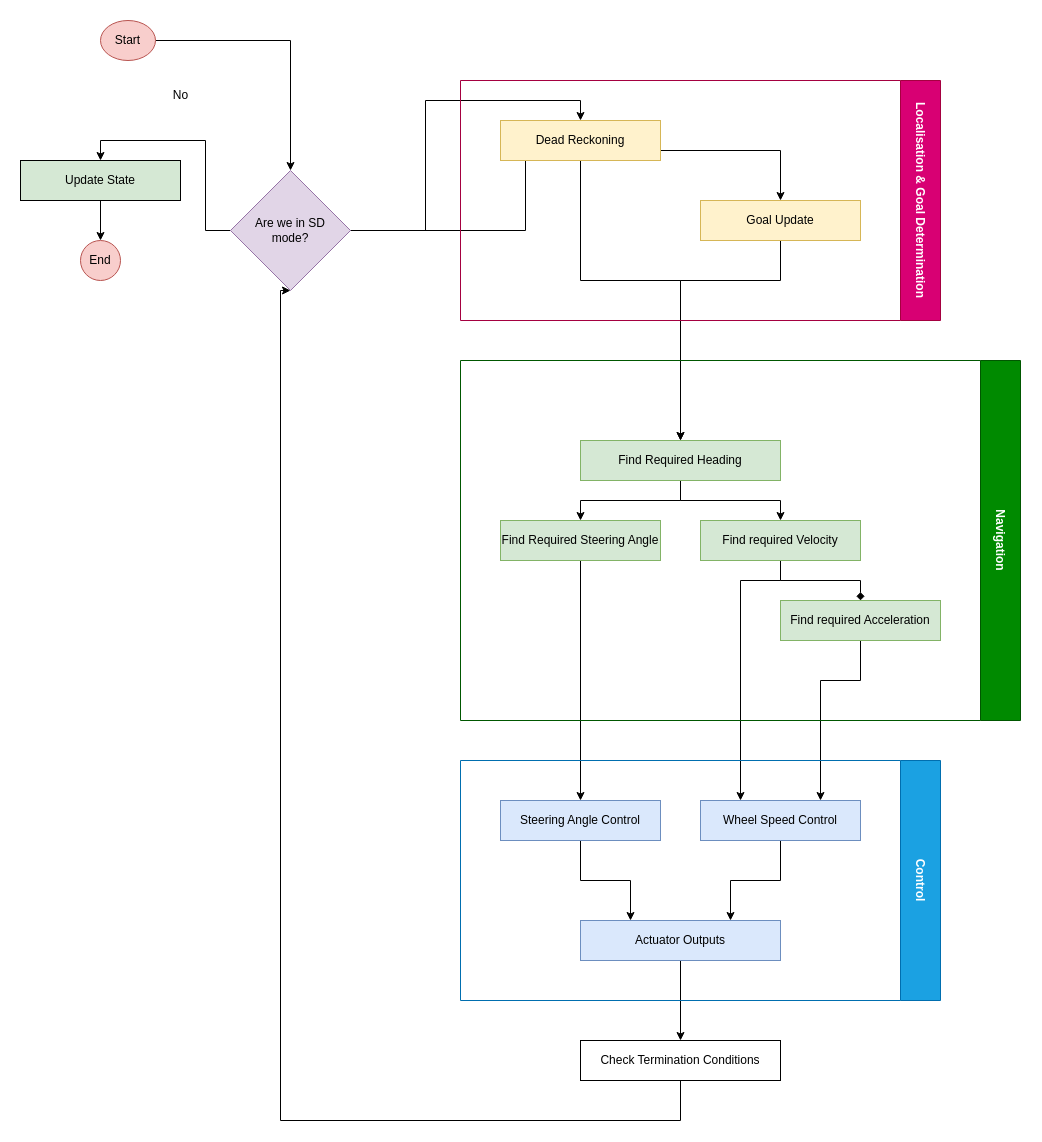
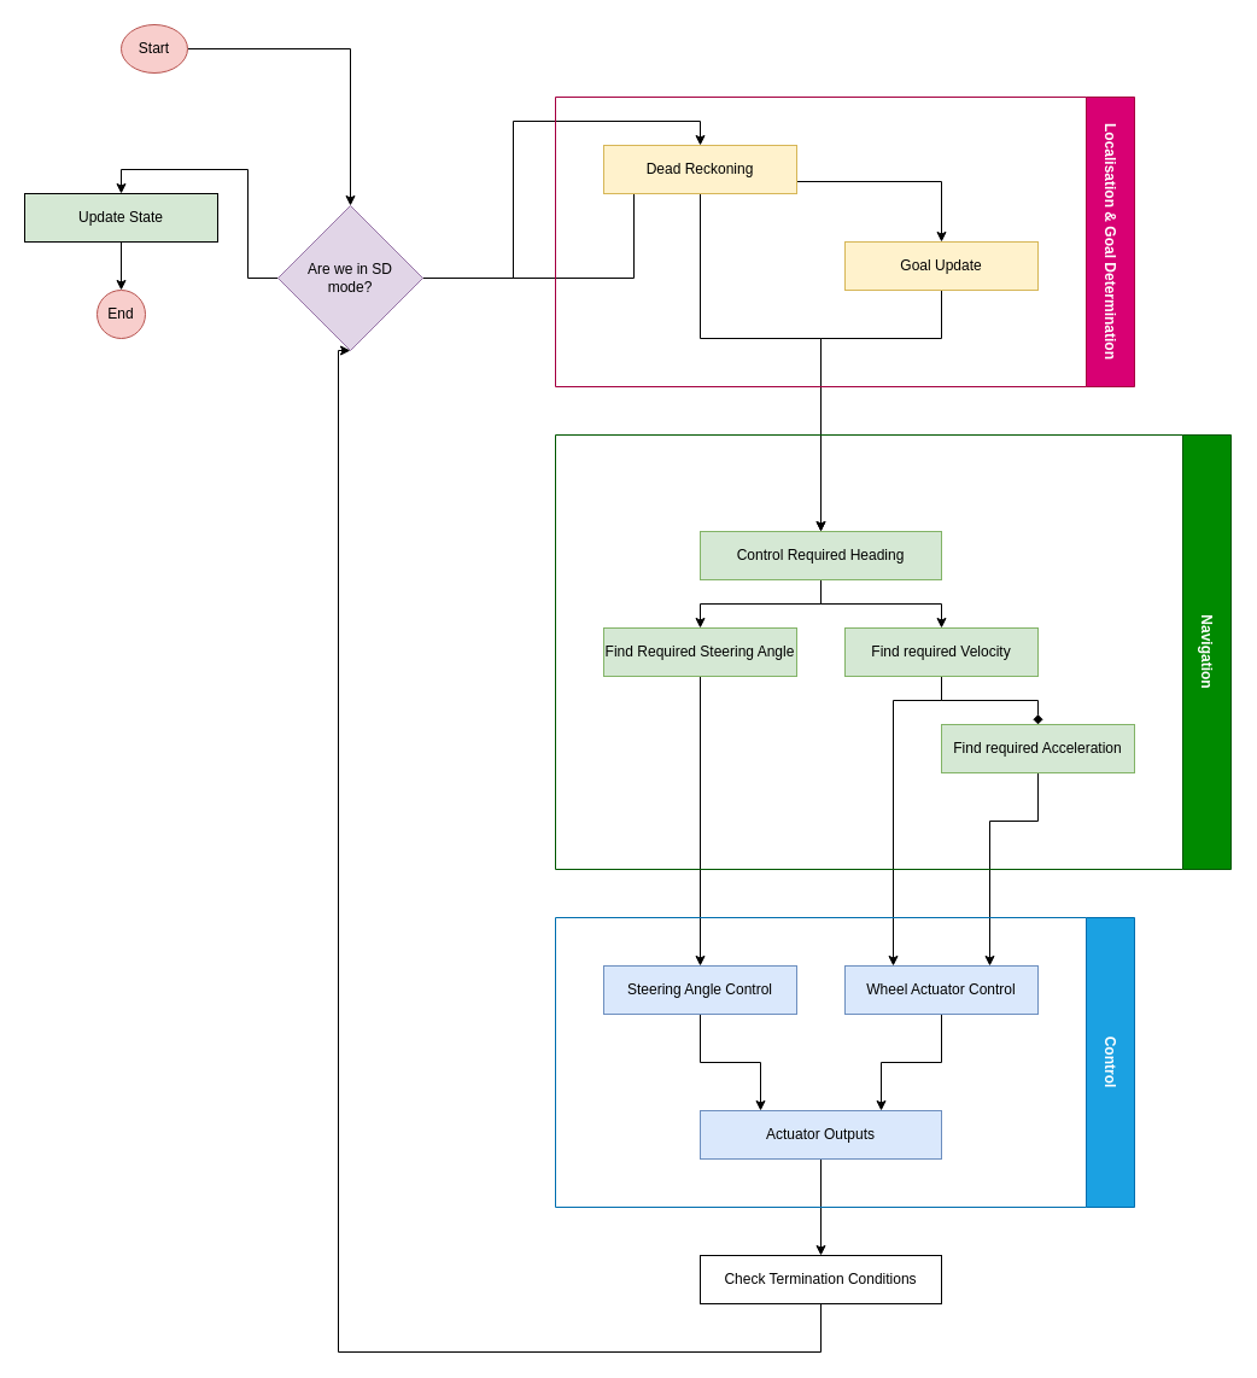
- <mxCell id="17" value="No" style="text;html=1;align=center;verticalAlign=middle;resizable=0;points=[];autosize=1;strokeColor=none;fillColor=none;" vertex="1" parent="1"><mxGeometry x="160" y="80" width="40" height="30" as="geometry" /></mxCell>
- <mxCell id="33" value="Find Required Heading" style="rounded=0;whiteSpace=wrap;html=1;fillColor=#d5e8d4;strokeColor=#82b366;" vertex="1" parent="1"><mxGeometry x="580" y="440" width="200" height="40" as="geometry" /></mxCell>
+ <mxCell id="33" value="Control Required Heading" style="rounded=0;whiteSpace=wrap;html=1;fillColor=#d5e8d4;strokeColor=#82b366;" vertex="1" parent="1"><mxGeometry x="580" y="440" width="200" height="40" as="geometry" /></mxCell>
- <mxCell id="30" value="Wheel Speed Control" style="rounded=0;whiteSpace=wrap;html=1;fillColor=#dae8fc;strokeColor=#6c8ebf;" vertex="1" parent="1"><mxGeometry x="700" y="800" width="160" height="40" as="geometry" /></mxCell>
+ <mxCell id="30" value="Wheel Actuator Control" style="rounded=0;whiteSpace=wrap;html=1;fillColor=#dae8fc;strokeColor=#6c8ebf;" vertex="1" parent="1"><mxGeometry x="700" y="800" width="160" height="40" as="geometry" /></mxCell>
